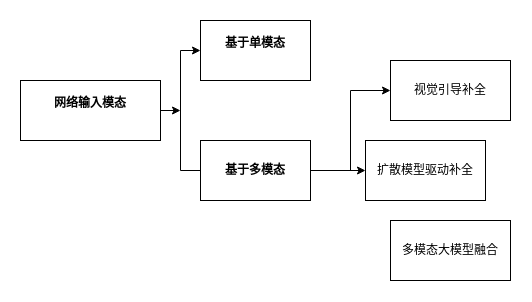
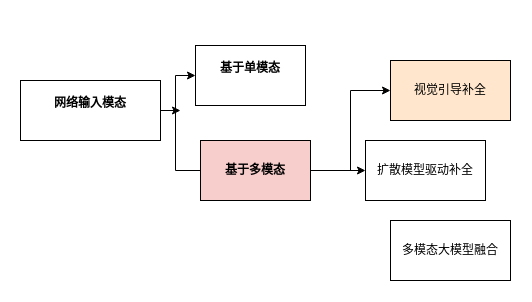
- <mxCell id="5" value="&#10;&lt;div class=&quot;lake-content&quot;&gt;&lt;strong&gt;&lt;span class=&quot;ne-text&quot;&gt;基于单模态&lt;/span&gt;&lt;/strong&gt;&lt;/div&gt;&#10;&#10;" style="rounded=0;whiteSpace=wrap;html=1;" vertex="1" parent="1"><mxGeometry x="200" y="20" width="110" height="60" as="geometry" /></mxCell>
+ <mxCell id="5" value="&#10;&lt;div class=&quot;lake-content&quot;&gt;&lt;strong&gt;&lt;span class=&quot;ne-text&quot;&gt;基于单模态&lt;/span&gt;&lt;/strong&gt;&lt;/div&gt;&#10;&#10;" style="rounded=0;whiteSpace=wrap;html=1;" vertex="1" parent="1"><mxGeometry x="195" y="45" width="110" height="60" as="geometry" /></mxCell>
- <mxCell id="9" value="&lt;div class=&quot;lake-content&quot;&gt;&lt;span class=&quot;ne-text&quot;&gt;视觉引导补全&lt;/span&gt;&lt;/div&gt;" style="rounded=0;whiteSpace=wrap;html=1;" vertex="1" parent="1"><mxGeometry x="390" y="60" width="120" height="60" as="geometry" /></mxCell>
+ <mxCell id="9" value="&lt;div class=&quot;lake-content&quot;&gt;&lt;span class=&quot;ne-text&quot;&gt;视觉引导补全&lt;/span&gt;&lt;/div&gt;" style="rounded=0;whiteSpace=wrap;html=1;fillColor=#ffe6cc;" vertex="1" parent="1"><mxGeometry x="390" y="60" width="120" height="60" as="geometry" /></mxCell>
- <mxCell id="8" value="&lt;br&gt;&lt;div class=&quot;lake-content&quot;&gt;&lt;strong&gt;&lt;span class=&quot;ne-text&quot;&gt;基于多模态&lt;/span&gt;&lt;/strong&gt;&lt;/div&gt;&lt;div&gt;&lt;br/&gt;&lt;/div&gt;" style="rounded=0;whiteSpace=wrap;html=1;" vertex="1" parent="1"><mxGeometry x="200" y="140" width="110" height="60" as="geometry" /></mxCell>
+ <mxCell id="8" value="&lt;br&gt;&lt;div class=&quot;lake-content&quot;&gt;&lt;strong&gt;&lt;span class=&quot;ne-text&quot;&gt;基于多模态&lt;/span&gt;&lt;/strong&gt;&lt;/div&gt;&lt;div&gt;&lt;br/&gt;&lt;/div&gt;" style="rounded=0;whiteSpace=wrap;html=1;fillColor=#f8cecc;" vertex="1" parent="1"><mxGeometry x="200" y="140" width="110" height="60" as="geometry" /></mxCell>
